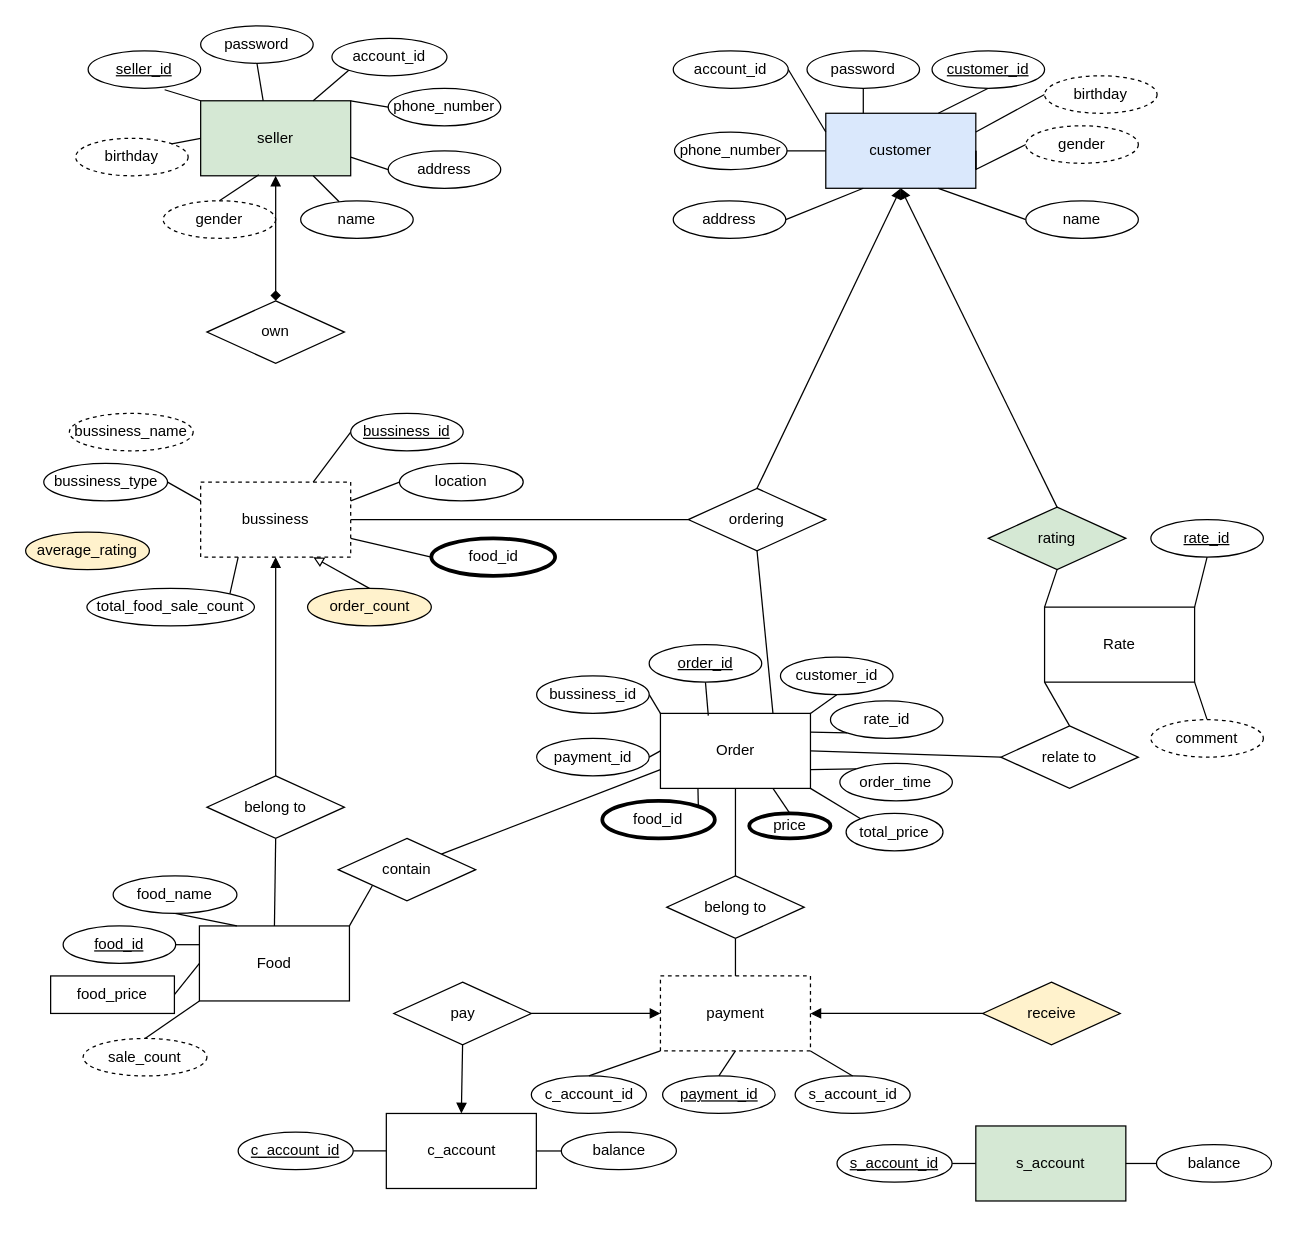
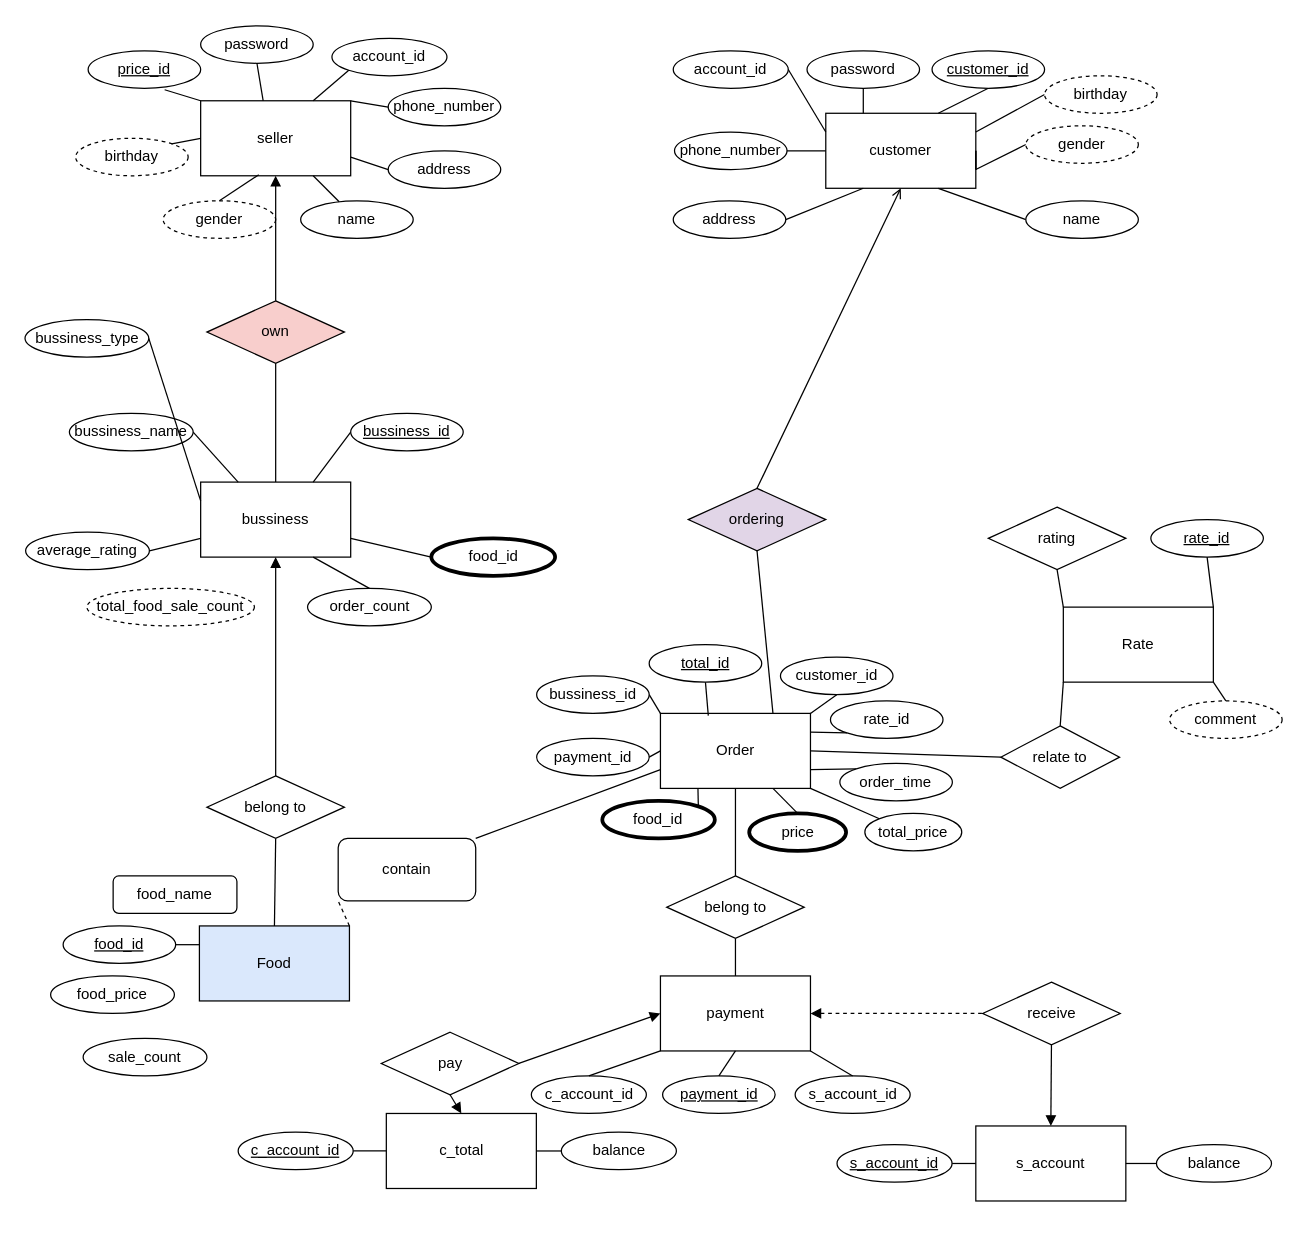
- <mxCell id="43" value="seller_id" style="ellipse;whiteSpace=wrap;html=1;fontStyle=4" vertex="1" parent="41"><mxGeometry x="10" y="20" width="90" height="30" as="geometry" /></mxCell>
+ <mxCell id="43" value="price_id" style="ellipse;whiteSpace=wrap;html=1;fontStyle=4" vertex="1" parent="41"><mxGeometry x="10" y="20" width="90" height="30" as="geometry" /></mxCell>
- <mxCell id="42" value="seller" style="rounded=0;whiteSpace=wrap;html=1;fillColor=#d5e8d4;" vertex="1" parent="41"><mxGeometry x="100" y="60" width="120" height="60" as="geometry" /></mxCell>
+ <mxCell id="42" value="seller" style="rounded=0;whiteSpace=wrap;html=1;" vertex="1" parent="41"><mxGeometry x="100" y="60" width="120" height="60" as="geometry" /></mxCell>
- <mxCell id="21" value="customer" style="rounded=0;whiteSpace=wrap;html=1;fillColor=#dae8fc;" vertex="1" parent="20"><mxGeometry x="120" y="50" width="120" height="60" as="geometry" /></mxCell>
+ <mxCell id="21" value="customer" style="rounded=0;whiteSpace=wrap;html=1;" vertex="1" parent="20"><mxGeometry x="120" y="50" width="120" height="60" as="geometry" /></mxCell>
- <mxCell id="95" style="edgeStyle=none;rounded=0;orthogonalLoop=1;jettySize=auto;html=1;exitX=0.5;exitY=0;exitDx=0;exitDy=0;entryX=0.5;entryY=1;entryDx=0;entryDy=0;endArrow=block;endFill=1;" edge="1" parent="1" source="97" target="21"><mxGeometry relative="1" as="geometry" /></mxCell>
+ <mxCell id="95" style="edgeStyle=none;rounded=0;orthogonalLoop=1;jettySize=auto;html=1;exitX=0.5;exitY=0;exitDx=0;exitDy=0;entryX=0.5;entryY=1;entryDx=0;entryDy=0;endArrow=open;endFill=1;" edge="1" parent="1" source="97" target="21"><mxGeometry relative="1" as="geometry" /></mxCell>
- <mxCell id="109" value="" style="endArrow=diamond;html=1;rounded=0;entryX=0.5;entryY=0;entryDx=0;entryDy=0;startArrow=block;startFill=1;exitX=0.5;exitY=1;exitDx=0;exitDy=0;" edge="1" parent="1" source="42" target="88"><mxGeometry relative="1" as="geometry"><mxPoint x="210" y="140" as="sourcePoint" /><mxPoint x="520" y="530" as="targetPoint" /></mxGeometry></mxCell>
+ <mxCell id="109" value="" style="endArrow=none;html=1;rounded=0;entryX=0.5;entryY=0;entryDx=0;entryDy=0;startArrow=block;startFill=1;exitX=0.5;exitY=1;exitDx=0;exitDy=0;" edge="1" parent="1" source="42" target="88"><mxGeometry relative="1" as="geometry"><mxPoint x="210" y="140" as="sourcePoint" /><mxPoint x="520" y="530" as="targetPoint" /></mxGeometry></mxCell>
- <mxCell id="88" value="own" style="rhombus;whiteSpace=wrap;html=1;shadow=0;sketch=0;" vertex="1" parent="1"><mxGeometry x="165" y="240" width="110" height="50" as="geometry" /></mxCell>
+ <mxCell id="88" value="own" style="rhombus;whiteSpace=wrap;html=1;shadow=0;sketch=0;fillColor=#f8cecc;" vertex="1" parent="1"><mxGeometry x="165" y="240" width="110" height="50" as="geometry" /></mxCell>
- <mxCell id="134" style="edgeStyle=none;rounded=0;orthogonalLoop=1;jettySize=auto;html=1;exitX=0.5;exitY=1;exitDx=0;exitDy=0;entryX=0.5;entryY=0;entryDx=0;entryDy=0;endArrow=none;endFill=0;startArrow=block;startFill=1;" edge="1" parent="1" source="21" target="90"><mxGeometry relative="1" as="geometry" /></mxCell>
+ <mxCell id="110" value="" style="endArrow=none;html=1;rounded=0;exitX=0.5;exitY=1;exitDx=0;exitDy=0;entryX=0.5;entryY=0;entryDx=0;entryDy=0;" edge="1" parent="1" source="88" target="4"><mxGeometry relative="1" as="geometry"><mxPoint x="360" y="530" as="sourcePoint" /><mxPoint x="520" y="530" as="targetPoint" /></mxGeometry></mxCell>
- <mxCell id="66" value="bussiness_name" style="ellipse;whiteSpace=wrap;html=1;dashed=1;" vertex="1" parent="1"><mxGeometry x="55" y="330" width="99" height="30" as="geometry" /></mxCell>
+ <mxCell id="66" value="bussiness_name" style="ellipse;whiteSpace=wrap;html=1;" vertex="1" parent="1"><mxGeometry x="55" y="330" width="99" height="30" as="geometry" /></mxCell>
+ <mxCell id="65" style="edgeStyle=none;rounded=0;orthogonalLoop=1;jettySize=auto;html=1;exitX=1;exitY=0.5;exitDx=0;exitDy=0;entryX=0.25;entryY=0;entryDx=0;entryDy=0;endArrow=none;endFill=0;" edge="1" parent="1" source="66" target="4"><mxGeometry relative="1" as="geometry" /></mxCell>
- <mxCell id="87" value="bussiness_type" style="ellipse;whiteSpace=wrap;html=1;" vertex="1" parent="1"><mxGeometry x="34.5" y="370" width="99" height="30" as="geometry" /></mxCell>
+ <mxCell id="87" value="bussiness_type" style="ellipse;whiteSpace=wrap;html=1;" vertex="1" parent="1"><mxGeometry x="19.5" y="255" width="99" height="30" as="geometry" /></mxCell>
- <mxCell id="101" value="location" style="ellipse;whiteSpace=wrap;html=1;" vertex="1" parent="1"><mxGeometry x="319" y="370" width="99" height="30" as="geometry" /></mxCell>
- <mxCell id="100" style="edgeStyle=none;rounded=0;orthogonalLoop=1;jettySize=auto;html=1;exitX=0;exitY=0.5;exitDx=0;exitDy=0;entryX=1;entryY=0.25;entryDx=0;entryDy=0;endArrow=none;endFill=0;" edge="1" parent="1" source="101" target="4"><mxGeometry relative="1" as="geometry"><mxPoint x="289.176" y="389.34" as="sourcePoint" /></mxGeometry></mxCell>
- <mxCell id="4" value="bussiness" style="rounded=0;whiteSpace=wrap;html=1;dashed=1;" vertex="1" parent="1"><mxGeometry x="160" y="385" width="120" height="60" as="geometry" /></mxCell>
+ <mxCell id="4" value="bussiness" style="rounded=0;whiteSpace=wrap;html=1;" vertex="1" parent="1"><mxGeometry x="160" y="385" width="120" height="60" as="geometry" /></mxCell>
- <mxCell id="3" style="edgeStyle=none;rounded=0;orthogonalLoop=1;jettySize=auto;html=1;exitX=1;exitY=0.5;exitDx=0;exitDy=0;entryX=0;entryY=0.5;entryDx=0;entryDy=0;endArrow=none;endFill=0;" edge="1" parent="1" source="4" target="97"><mxGeometry relative="1" as="geometry" /></mxCell>
- <mxCell id="97" value="ordering" style="rhombus;whiteSpace=wrap;html=1;shadow=0;sketch=0;" vertex="1" parent="1"><mxGeometry x="550" y="390" width="110" height="50" as="geometry" /></mxCell>
+ <mxCell id="97" value="ordering" style="rhombus;whiteSpace=wrap;html=1;shadow=0;sketch=0;fillColor=#e1d5e7;" vertex="1" parent="1"><mxGeometry x="550" y="390" width="110" height="50" as="geometry" /></mxCell>
- <mxCell id="90" value="rating" style="rhombus;whiteSpace=wrap;html=1;shadow=0;sketch=0;fillColor=#d5e8d4;" vertex="1" parent="1"><mxGeometry x="790" y="405" width="110" height="50" as="geometry" /></mxCell>
+ <mxCell id="90" value="rating" style="rhombus;whiteSpace=wrap;html=1;shadow=0;sketch=0;" vertex="1" parent="1"><mxGeometry x="790" y="405" width="110" height="50" as="geometry" /></mxCell>
+ <mxCell id="98" style="edgeStyle=none;rounded=0;orthogonalLoop=1;jettySize=auto;html=1;exitX=1;exitY=0.5;exitDx=0;exitDy=0;entryX=0;entryY=0.75;entryDx=0;entryDy=0;endArrow=none;endFill=0;" edge="1" parent="1" source="99" target="4"><mxGeometry relative="1" as="geometry" /></mxCell>
- <mxCell id="99" value="average_rating" style="ellipse;whiteSpace=wrap;html=1;fillColor=#fff2cc;" vertex="1" parent="1"><mxGeometry x="20" y="425" width="99" height="30" as="geometry" /></mxCell>
+ <mxCell id="99" value="average_rating" style="ellipse;whiteSpace=wrap;html=1;" vertex="1" parent="1"><mxGeometry x="20" y="425" width="99" height="30" as="geometry" /></mxCell>
- <mxCell id="104" style="edgeStyle=none;rounded=0;orthogonalLoop=1;jettySize=auto;html=1;exitX=0.5;exitY=0;exitDx=0;exitDy=0;entryX=0.75;entryY=1;entryDx=0;entryDy=0;endArrow=block;endFill=0;" edge="1" parent="1" source="105" target="4"><mxGeometry relative="1" as="geometry" /></mxCell>
+ <mxCell id="104" style="edgeStyle=none;rounded=0;orthogonalLoop=1;jettySize=auto;html=1;exitX=0.5;exitY=0;exitDx=0;exitDy=0;entryX=0.75;entryY=1;entryDx=0;entryDy=0;endArrow=none;endFill=0;" edge="1" parent="1" source="105" target="4"><mxGeometry relative="1" as="geometry" /></mxCell>
- <mxCell id="102" style="edgeStyle=none;rounded=0;orthogonalLoop=1;jettySize=auto;html=1;exitX=1;exitY=0;exitDx=0;exitDy=0;entryX=0.25;entryY=1;entryDx=0;entryDy=0;endArrow=none;endFill=0;" edge="1" parent="1" source="103" target="4"><mxGeometry relative="1" as="geometry" /></mxCell>
- <mxCell id="103" value="total_food_sale_count" style="ellipse;whiteSpace=wrap;html=1;" vertex="1" parent="1"><mxGeometry x="69" y="470" width="134" height="30" as="geometry" /></mxCell>
+ <mxCell id="103" value="total_food_sale_count" style="ellipse;whiteSpace=wrap;html=1;dashed=1;" vertex="1" parent="1"><mxGeometry x="69" y="470" width="134" height="30" as="geometry" /></mxCell>
- <mxCell id="105" value="order_count" style="ellipse;whiteSpace=wrap;html=1;fillColor=#fff2cc;" vertex="1" parent="1"><mxGeometry x="245.5" y="470" width="99" height="30" as="geometry" /></mxCell>
+ <mxCell id="105" value="order_count" style="ellipse;whiteSpace=wrap;html=1;" vertex="1" parent="1"><mxGeometry x="245.5" y="470" width="99" height="30" as="geometry" /></mxCell>
- <mxCell id="5" value="Rate" style="rounded=0;whiteSpace=wrap;html=1;" vertex="1" parent="1"><mxGeometry x="835" y="485" width="120" height="60" as="geometry" /></mxCell>
+ <mxCell id="5" value="Rate" style="rounded=0;whiteSpace=wrap;html=1;" vertex="1" parent="1"><mxGeometry x="850" y="485" width="120" height="60" as="geometry" /></mxCell>
- <mxCell id="114" value="order_id" style="ellipse;whiteSpace=wrap;html=1;fontStyle=4" vertex="1" parent="111"><mxGeometry x="90" y="-10" width="90" height="30" as="geometry" /></mxCell>
+ <mxCell id="114" value="total_id" style="ellipse;whiteSpace=wrap;html=1;fontStyle=4" vertex="1" parent="111"><mxGeometry x="90" y="-10" width="90" height="30" as="geometry" /></mxCell>
- <mxCell id="107" value="comment" style="ellipse;whiteSpace=wrap;html=1;shadow=0;sketch=0;dashed=1;" vertex="1" parent="1"><mxGeometry x="920" y="575" width="90" height="30" as="geometry" /></mxCell>
+ <mxCell id="107" value="comment" style="ellipse;whiteSpace=wrap;html=1;shadow=0;sketch=0;dashed=1;" vertex="1" parent="1"><mxGeometry x="935" y="560" width="90" height="30" as="geometry" /></mxCell>
- <mxCell id="85" value="relate to" style="rhombus;whiteSpace=wrap;html=1;shadow=0;sketch=0;" vertex="1" parent="1"><mxGeometry x="800" y="580" width="110" height="50" as="geometry" /></mxCell>
+ <mxCell id="85" value="relate to" style="rhombus;whiteSpace=wrap;html=1;shadow=0;sketch=0;" vertex="1" parent="1"><mxGeometry x="800" y="580" width="95" height="50" as="geometry" /></mxCell>
- <mxCell id="123" value="price" style="ellipse;whiteSpace=wrap;html=1;fontStyle=0;strokeWidth=3;" vertex="1" parent="111"><mxGeometry x="170" y="125" width="65" height="20" as="geometry" /></mxCell>
+ <mxCell id="123" value="price" style="ellipse;whiteSpace=wrap;html=1;fontStyle=0;strokeWidth=3;" vertex="1" parent="111"><mxGeometry x="170" y="125" width="77.5" height="30" as="geometry" /></mxCell>
- <mxCell id="129" value="total_price" style="ellipse;whiteSpace=wrap;html=1;fontStyle=0" vertex="1" parent="111"><mxGeometry x="247.5" y="125" width="77.5" height="30" as="geometry" /></mxCell>
+ <mxCell id="129" value="total_price" style="ellipse;whiteSpace=wrap;html=1;fontStyle=0" vertex="1" parent="111"><mxGeometry x="262.5" y="125" width="77.5" height="30" as="geometry" /></mxCell>
- <mxCell id="83" value="contain" style="rhombus;whiteSpace=wrap;html=1;shadow=0;sketch=0;" vertex="1" parent="1"><mxGeometry x="270" y="670" width="110" height="50" as="geometry" /></mxCell>
+ <mxCell id="83" value="contain" style="whiteSpace=wrap;html=1;shadow=0;sketch=0;rounded=1;" vertex="1" parent="1"><mxGeometry x="270" y="670" width="110" height="50" as="geometry" /></mxCell>
- <mxCell id="81" value="food_name" style="ellipse;whiteSpace=wrap;html=1;" vertex="1" parent="1"><mxGeometry x="90" y="700" width="99" height="30" as="geometry" /></mxCell>
+ <mxCell id="81" value="food_name" style="whiteSpace=wrap;html=1;rounded=1;" vertex="1" parent="1"><mxGeometry x="90" y="700" width="99" height="30" as="geometry" /></mxCell>
- <mxCell id="6" style="edgeStyle=none;rounded=0;orthogonalLoop=1;jettySize=auto;html=1;exitX=1;exitY=0;exitDx=0;exitDy=0;entryX=0;entryY=1;entryDx=0;entryDy=0;endArrow=none;endFill=0;" edge="1" parent="1" source="7" target="83"><mxGeometry relative="1" as="geometry" /></mxCell>
+ <mxCell id="6" style="edgeStyle=none;rounded=0;orthogonalLoop=1;jettySize=auto;html=1;exitX=1;exitY=0;exitDx=0;exitDy=0;entryX=0;entryY=1;entryDx=0;entryDy=0;endArrow=none;endFill=0;dashed=1;" edge="1" parent="1" source="7" target="83"><mxGeometry relative="1" as="geometry" /></mxCell>
- <mxCell id="80" style="edgeStyle=none;rounded=0;orthogonalLoop=1;jettySize=auto;html=1;exitX=0.5;exitY=1;exitDx=0;exitDy=0;entryX=0.25;entryY=0;entryDx=0;entryDy=0;endArrow=none;endFill=0;" edge="1" parent="1" source="81" target="7"><mxGeometry relative="1" as="geometry" /></mxCell>
- <mxCell id="7" value="Food" style="rounded=0;whiteSpace=wrap;html=1;" vertex="1" parent="1"><mxGeometry x="159" y="740" width="120" height="60" as="geometry" /></mxCell>
+ <mxCell id="7" value="Food" style="rounded=0;whiteSpace=wrap;html=1;fillColor=#dae8fc;" vertex="1" parent="1"><mxGeometry x="159" y="740" width="120" height="60" as="geometry" /></mxCell>
- <mxCell id="91" style="edgeStyle=none;rounded=0;orthogonalLoop=1;jettySize=auto;html=1;exitX=1;exitY=0.5;exitDx=0;exitDy=0;entryX=0;entryY=0.5;entryDx=0;entryDy=0;endArrow=none;endFill=0;" edge="1" parent="1" source="92" target="7"><mxGeometry relative="1" as="geometry" /></mxCell>
- <mxCell id="92" value="food_price" style="whiteSpace=wrap;html=1;rounded=0;" vertex="1" parent="1"><mxGeometry x="40" y="780" width="99" height="30" as="geometry" /></mxCell>
+ <mxCell id="92" value="food_price" style="ellipse;whiteSpace=wrap;html=1;" vertex="1" parent="1"><mxGeometry x="40" y="780" width="99" height="30" as="geometry" /></mxCell>
- <mxCell id="13" value="pay" style="rhombus;whiteSpace=wrap;html=1;shadow=0;sketch=0;" vertex="1" parent="1"><mxGeometry x="314.5" y="785" width="110" height="50" as="geometry" /></mxCell>
+ <mxCell id="13" value="pay" style="rhombus;whiteSpace=wrap;html=1;shadow=0;sketch=0;" vertex="1" parent="1"><mxGeometry x="304.5" y="825" width="110" height="50" as="geometry" /></mxCell>
- <mxCell id="9" value="payment" style="rounded=0;whiteSpace=wrap;html=1;dashed=1;" vertex="1" parent="1"><mxGeometry x="527.75" y="780" width="120" height="60" as="geometry" /></mxCell>
+ <mxCell id="9" value="payment" style="rounded=0;whiteSpace=wrap;html=1;" vertex="1" parent="1"><mxGeometry x="527.75" y="780" width="120" height="60" as="geometry" /></mxCell>
- <mxCell id="8" style="edgeStyle=none;rounded=0;orthogonalLoop=1;jettySize=auto;html=1;exitX=1;exitY=0.5;exitDx=0;exitDy=0;entryX=0;entryY=0.5;entryDx=0;entryDy=0;endArrow=none;endFill=0;startArrow=block;startFill=1;" edge="1" parent="1" source="9" target="15"><mxGeometry relative="1" as="geometry" /></mxCell>
+ <mxCell id="8" style="edgeStyle=none;rounded=0;orthogonalLoop=1;jettySize=auto;html=1;exitX=1;exitY=0.5;exitDx=0;exitDy=0;entryX=0;entryY=0.5;entryDx=0;entryDy=0;endArrow=none;endFill=0;startArrow=block;startFill=1;dashed=1;" edge="1" parent="1" source="9" target="15"><mxGeometry relative="1" as="geometry" /></mxCell>
- <mxCell id="15" value="receive" style="rhombus;whiteSpace=wrap;html=1;shadow=0;sketch=0;fillColor=#fff2cc;" vertex="1" parent="1"><mxGeometry x="785.5" y="785" width="110" height="50" as="geometry" /></mxCell>
+ <mxCell id="15" value="receive" style="rhombus;whiteSpace=wrap;html=1;shadow=0;sketch=0;" vertex="1" parent="1"><mxGeometry x="785.5" y="785" width="110" height="50" as="geometry" /></mxCell>
- <mxCell id="93" style="edgeStyle=none;rounded=0;orthogonalLoop=1;jettySize=auto;html=1;exitX=0.5;exitY=0;exitDx=0;exitDy=0;entryX=0;entryY=1;entryDx=0;entryDy=0;endArrow=none;endFill=0;" edge="1" parent="1" source="94" target="7"><mxGeometry relative="1" as="geometry" /></mxCell>
- <mxCell id="94" value="sale_count" style="ellipse;whiteSpace=wrap;html=1;dashed=1;" vertex="1" parent="1"><mxGeometry x="66" y="830" width="99" height="30" as="geometry" /></mxCell>
+ <mxCell id="94" value="sale_count" style="ellipse;whiteSpace=wrap;html=1;" vertex="1" parent="1"><mxGeometry x="66" y="830" width="99" height="30" as="geometry" /></mxCell>
+ <mxCell id="14" style="edgeStyle=none;rounded=0;orthogonalLoop=1;jettySize=auto;html=1;exitX=0.5;exitY=1;exitDx=0;exitDy=0;entryX=0.5;entryY=0;entryDx=0;entryDy=0;endArrow=block;endFill=1;" edge="1" parent="1" source="15" target="74"><mxGeometry relative="1" as="geometry" /></mxCell>
- <mxCell id="60" value="c_account" style="rounded=0;whiteSpace=wrap;html=1;" vertex="1" parent="59"><mxGeometry x="105.5" y="-20" width="120" height="60" as="geometry" /></mxCell>
+ <mxCell id="60" value="c_total" style="rounded=0;whiteSpace=wrap;html=1;" vertex="1" parent="59"><mxGeometry x="105.5" y="-20" width="120" height="60" as="geometry" /></mxCell>
- <mxCell id="74" value="s_account" style="rounded=0;whiteSpace=wrap;html=1;fillColor=#d5e8d4;" vertex="1" parent="73"><mxGeometry x="106.5" y="-20" width="120" height="60" as="geometry" /></mxCell>
+ <mxCell id="74" value="s_account" style="rounded=0;whiteSpace=wrap;html=1;" vertex="1" parent="73"><mxGeometry x="106.5" y="-20" width="120" height="60" as="geometry" /></mxCell>
